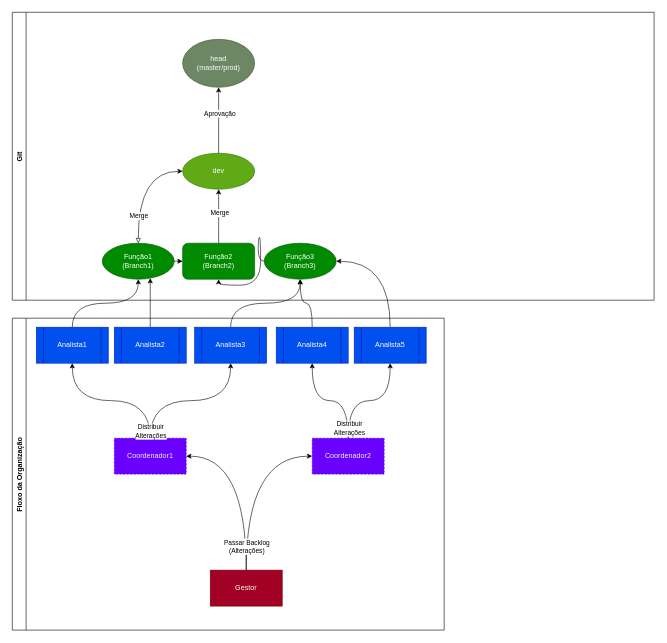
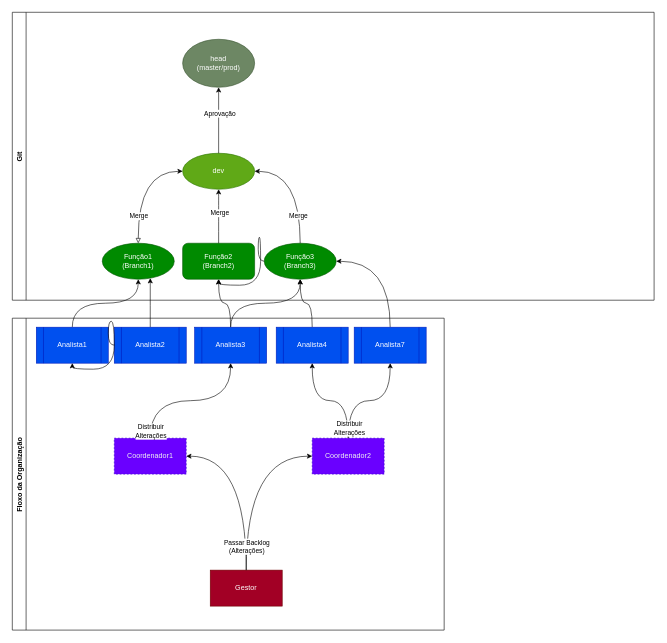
+ <mxCell id="16" value="" style="edgeStyle=orthogonalEdgeStyle;curved=1;html=1;startArrow=classic;startFill=1;endArrow=none;endFill=0;" parent="9" source="13" target="12" edge="1"><mxGeometry relative="1" as="geometry" /></mxCell>
+ <mxCell id="17" value="Merge" style="edgeLabel;html=1;align=center;verticalAlign=middle;resizable=0;points=[];" parent="16" vertex="1" connectable="0"><mxGeometry x="0.518" y="-4" relative="1" as="geometry"><mxPoint as="offset" /></mxGeometry></mxCell>
- <mxCell id="8" value="" style="edgeStyle=orthogonalEdgeStyle;curved=1;html=1;startArrow=classic;startFill=1;endArrow=none;endFill=0;" parent="1" source="10" target="11" edge="1"><mxGeometry relative="1" as="geometry"><mxPoint x="384" y="550" as="targetPoint" /></mxGeometry></mxCell>
+ <mxCell id="8" value="" style="edgeStyle=orthogonalEdgeStyle;curved=1;html=1;startArrow=classic;startFill=1;endArrow=none;endFill=0;entryX=0.5;entryY=0;entryDx=0;entryDy=0;" parent="1" source="10" target="27" edge="1"><mxGeometry relative="1" as="geometry"><mxPoint x="384" y="550" as="targetPoint" /></mxGeometry></mxCell>
- <mxCell id="29" value="&lt;span&gt;Analista5&lt;/span&gt;" style="shape=process;whiteSpace=wrap;html=1;backgroundOutline=1;labelBackgroundColor=none;sketch=0;fillColor=#0050ef;fontColor=#ffffff;strokeColor=#001DBC;" parent="24" vertex="1"><mxGeometry x="570" y="15" width="120" height="60" as="geometry" /></mxCell>
+ <mxCell id="29" value="&lt;span&gt;Analista7&lt;/span&gt;" style="shape=process;whiteSpace=wrap;html=1;backgroundOutline=1;labelBackgroundColor=none;sketch=0;fillColor=#0050ef;fontColor=#ffffff;strokeColor=#001DBC;" parent="24" vertex="1"><mxGeometry x="570" y="15" width="120" height="60" as="geometry" /></mxCell>
- <mxCell id="35" style="edgeStyle=orthogonalEdgeStyle;curved=1;html=1;exitX=0.5;exitY=1;exitDx=0;exitDy=0;entryX=0.5;entryY=0;entryDx=0;entryDy=0;startArrow=classic;startFill=1;endArrow=none;endFill=0;" parent="24" source="25" target="34" edge="1"><mxGeometry relative="1" as="geometry"><mxPoint x="110" y="80" as="sourcePoint" /></mxGeometry></mxCell>
+ <mxCell id="35" style="edgeStyle=orthogonalEdgeStyle;curved=1;html=1;exitX=0.5;exitY=1;exitDx=0;exitDy=0;startArrow=classic;startFill=1;endArrow=none;endFill=0;" parent="24" source="25" target="26" edge="1"><mxGeometry relative="1" as="geometry"><mxPoint x="110" y="80" as="sourcePoint" /></mxGeometry></mxCell>
